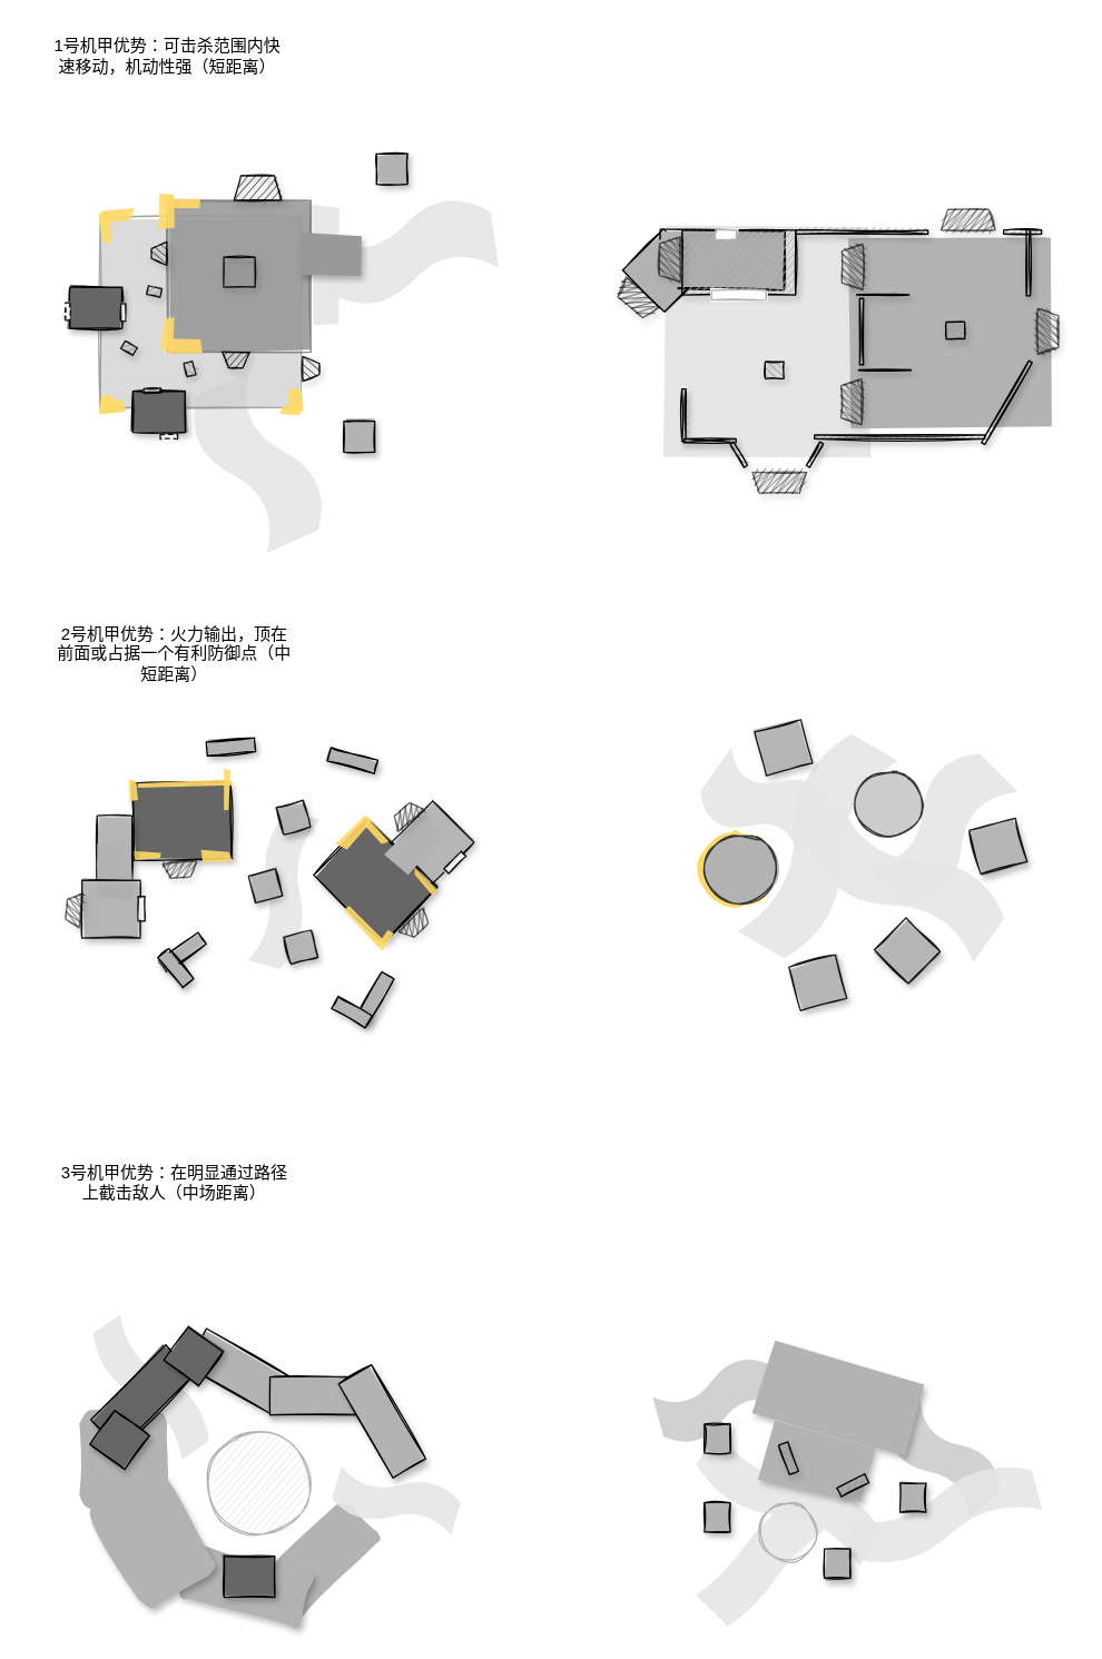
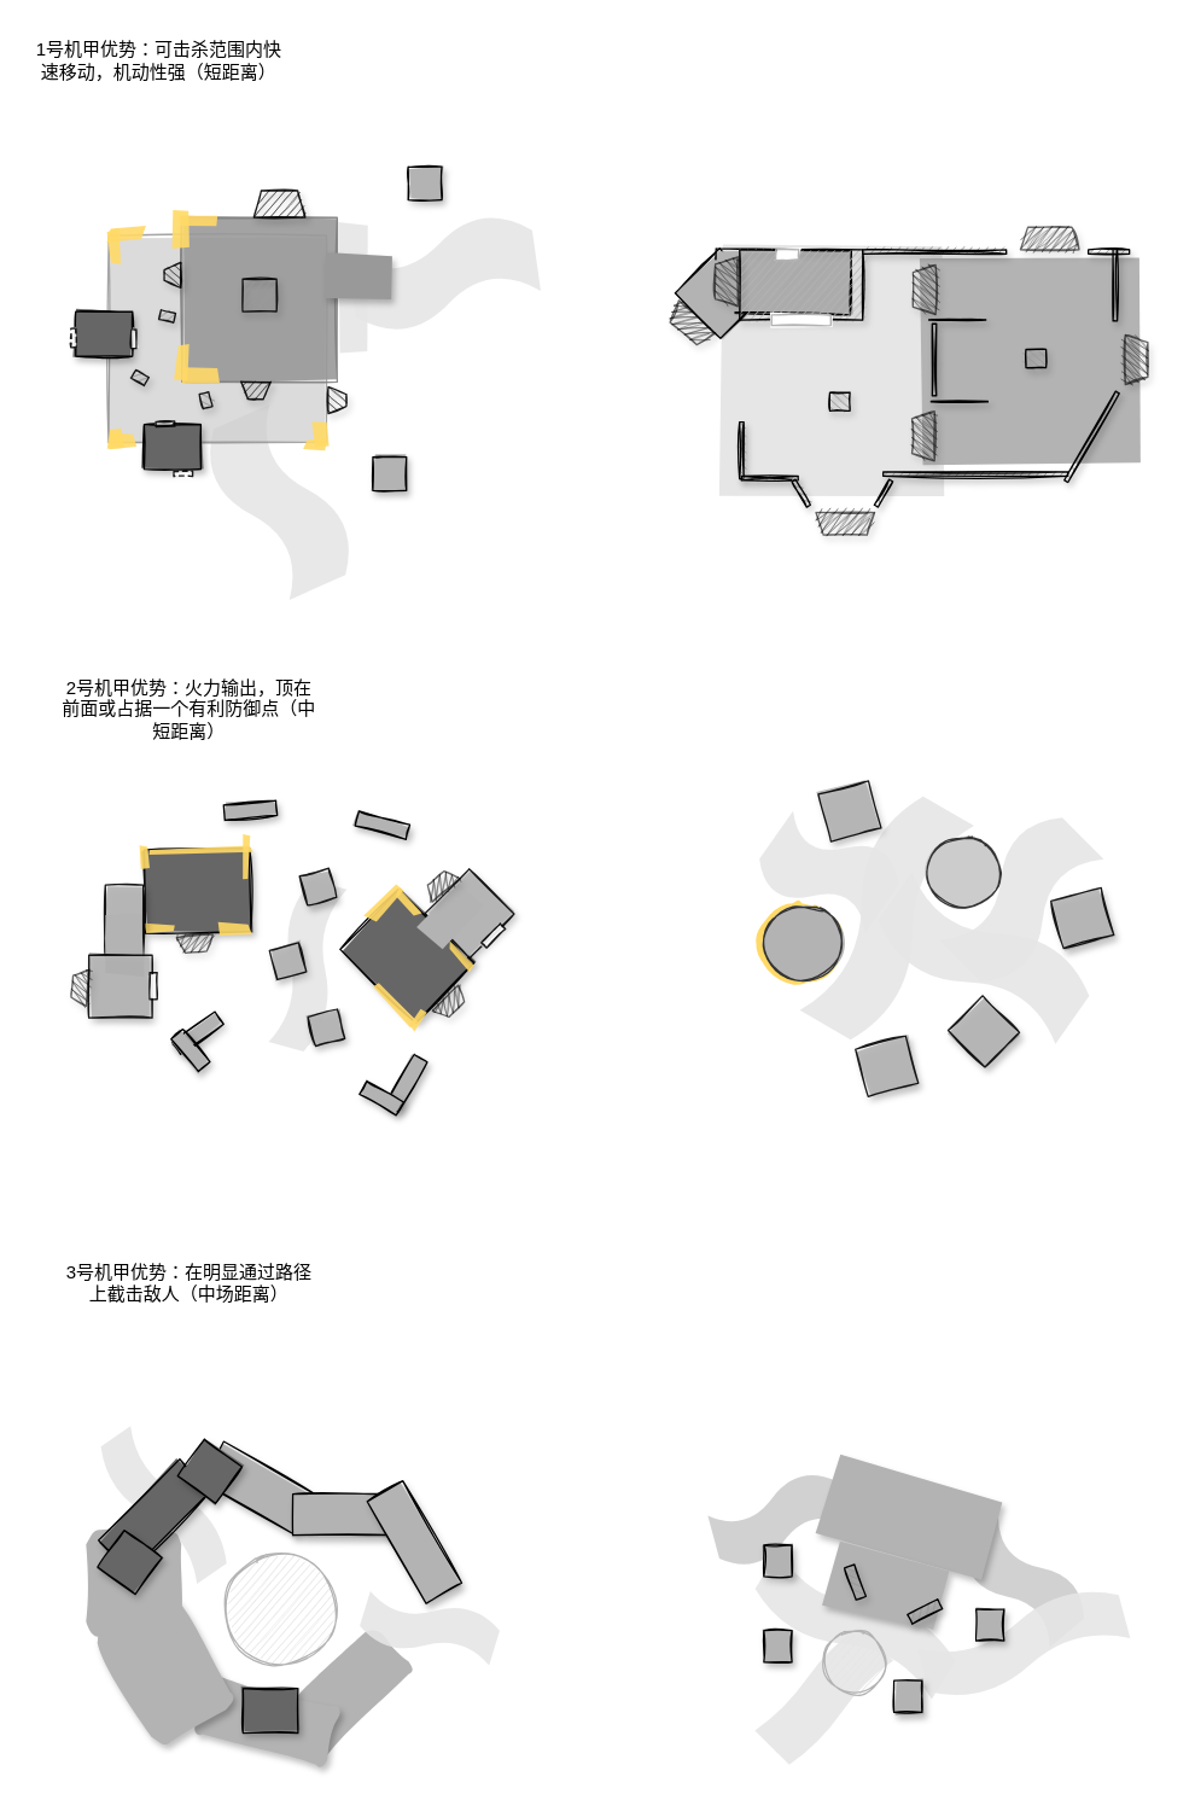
- <mxCell id="3" value="1号机甲优势：可击杀范围内快速移动，机动性强（短距离）" style="text;html=1;strokeColor=none;fillColor=none;align=center;verticalAlign=middle;whiteSpace=wrap;rounded=0;" parent="1" vertex="1"><mxGeometry x="35" y="20" width="170" height="40" as="geometry" /></mxCell>
+ <mxCell id="3" value="1号机甲优势：可击杀范围内快速移动，机动性强（短距离）" style="text;html=1;strokeColor=none;fillColor=none;align=center;verticalAlign=middle;whiteSpace=wrap;rounded=0;" parent="1" vertex="1"><mxGeometry x="20" y="20" width="170" height="40" as="geometry" /></mxCell>
